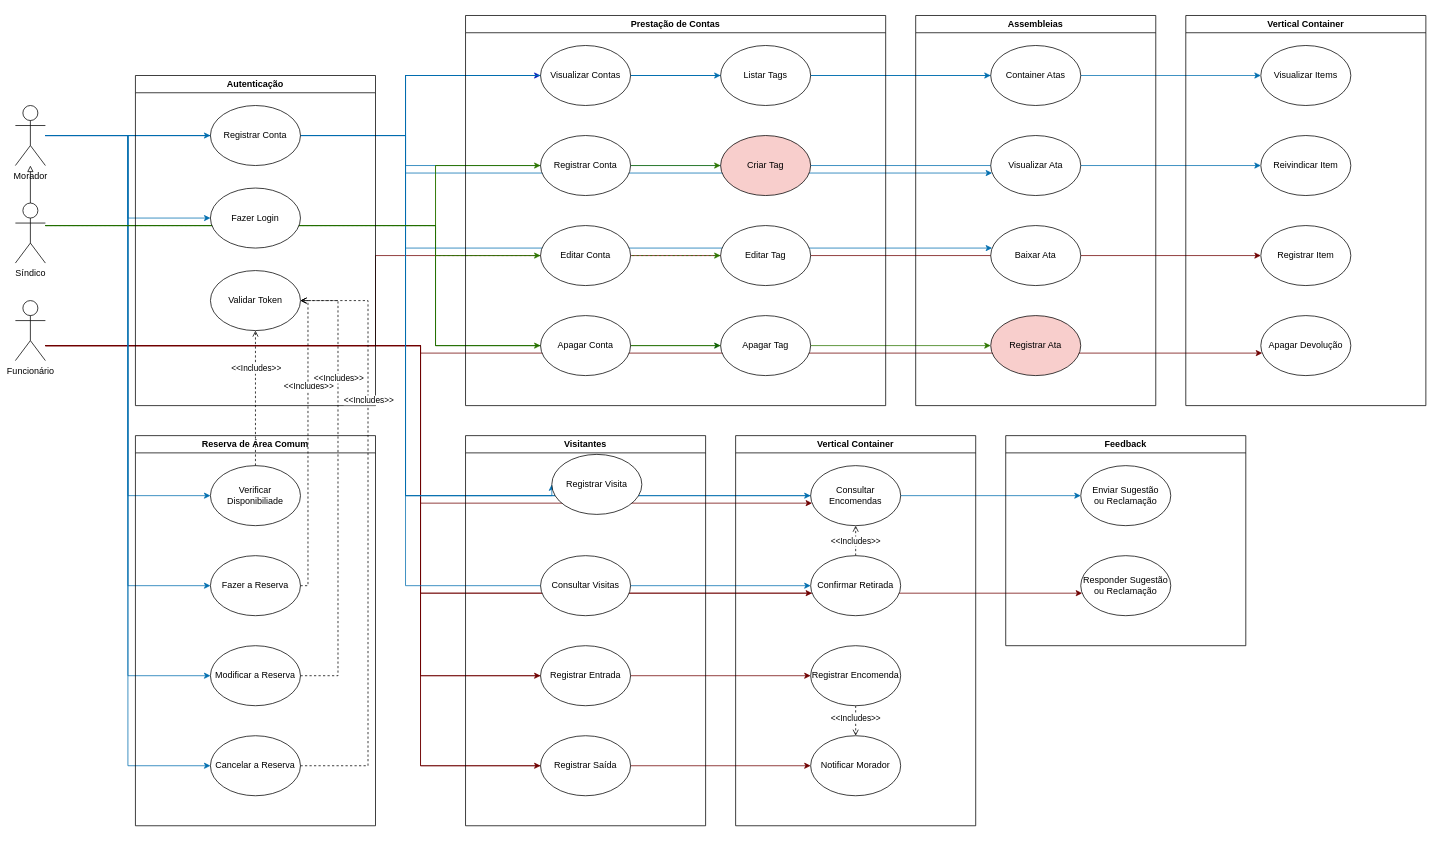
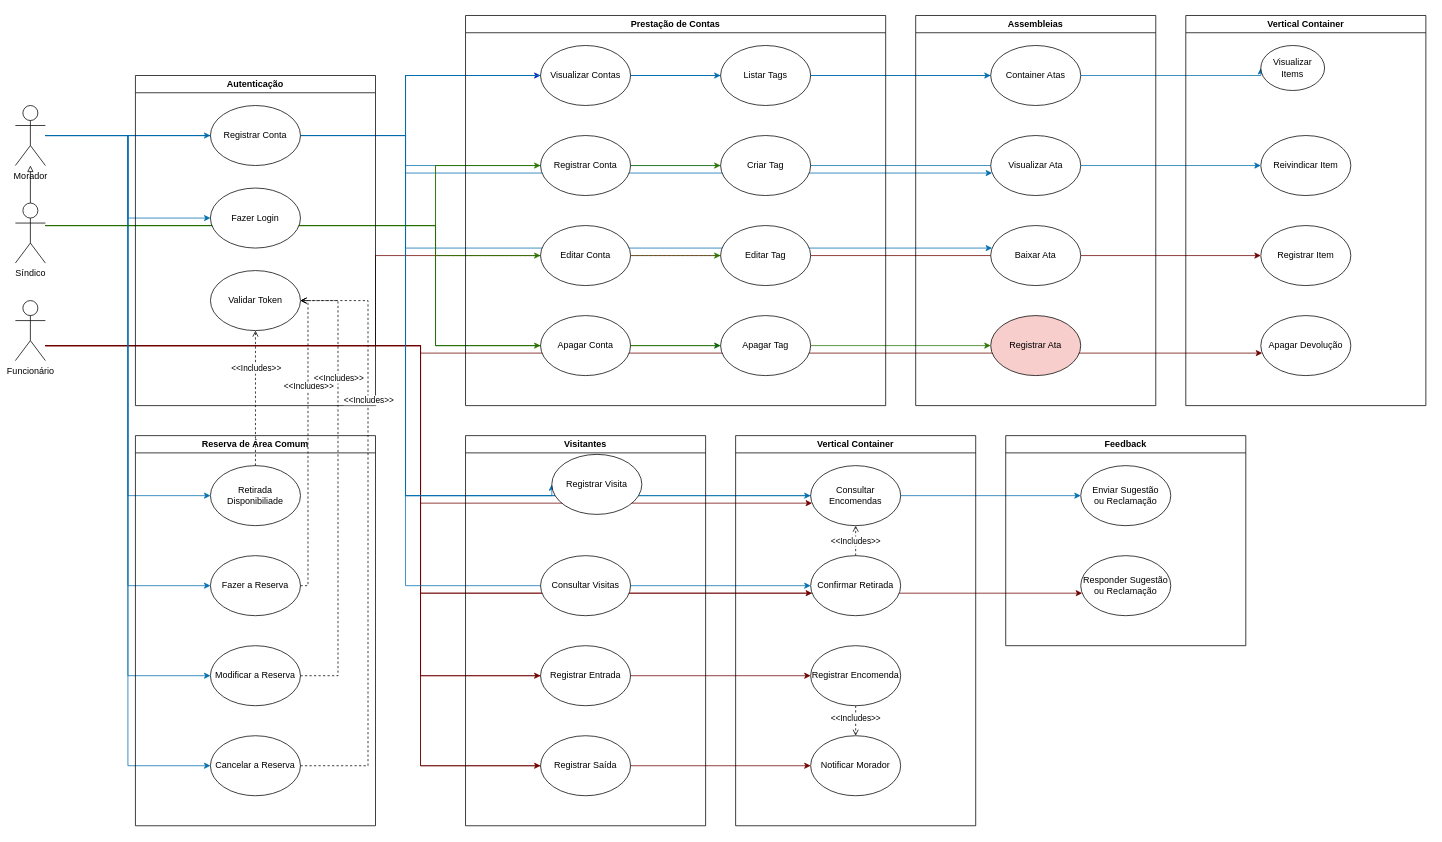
- <mxCell id="88" value="Visualizar Items" style="ellipse;whiteSpace=wrap;html=1;" vertex="1" parent="87"><mxGeometry x="100" y="40" width="120" height="80" as="geometry" /></mxCell>
+ <mxCell id="88" value="Visualizar Items" style="ellipse;whiteSpace=wrap;html=1;" vertex="1" parent="87"><mxGeometry x="100" y="40" width="85" height="60" as="geometry" /></mxCell>
- <mxCell id="61" value="Criar Tag" style="ellipse;whiteSpace=wrap;html=1;container=0;fillColor=#f8cecc;" vertex="1" parent="55"><mxGeometry x="340" y="160" width="120" height="80" as="geometry" /></mxCell>
+ <mxCell id="61" value="Criar Tag" style="ellipse;whiteSpace=wrap;html=1;container=0;" vertex="1" parent="55"><mxGeometry x="340" y="160" width="120" height="80" as="geometry" /></mxCell>
- <mxCell id="43" value="Verificar Disponibiliade" style="ellipse;whiteSpace=wrap;html=1;" vertex="1" parent="42"><mxGeometry x="100" y="40" width="120" height="80" as="geometry" /></mxCell>
+ <mxCell id="43" value="Retirada Disponibiliade" style="ellipse;whiteSpace=wrap;html=1;" vertex="1" parent="42"><mxGeometry x="100" y="40" width="120" height="80" as="geometry" /></mxCell>
